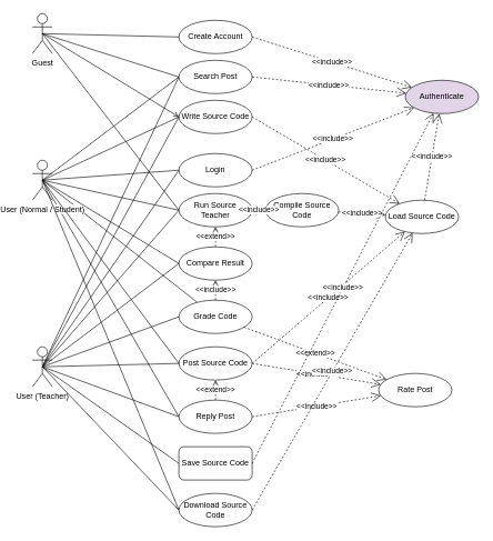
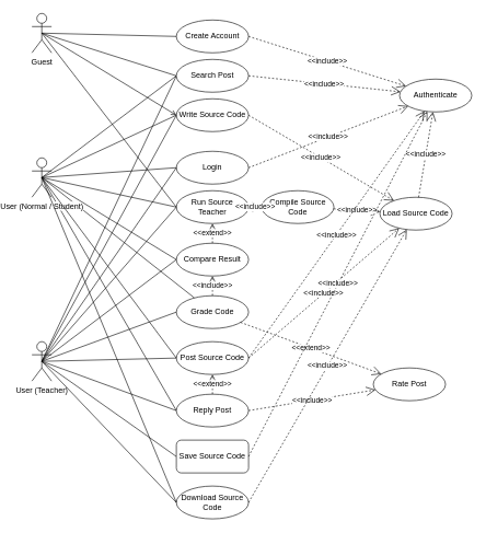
- <mxCell id="16" value="Authenticate" style="ellipse;whiteSpace=wrap;html=1;fillColor=#e1d5e7;" vertex="1" parent="1"><mxGeometry x="580" y="120" width="110" height="50" as="geometry" /></mxCell>
+ <mxCell id="16" value="Authenticate" style="ellipse;whiteSpace=wrap;html=1;" vertex="1" parent="1"><mxGeometry x="580" y="120" width="110" height="50" as="geometry" /></mxCell>
- <mxCell id="48" value="&amp;lt;&amp;lt;include&amp;gt;&amp;gt;" style="endArrow=open;endSize=12;dashed=1;html=1;exitX=1;exitY=0.5;exitDx=0;exitDy=0;" edge="1" parent="1" source="22" target="33"><mxGeometry width="160" relative="1" as="geometry"><mxPoint x="360" y="475" as="sourcePoint" /><mxPoint x="500" y="365" as="targetPoint" /></mxGeometry></mxCell>
+ <mxCell id="48" value="&amp;lt;&amp;lt;include&amp;gt;&amp;gt;" style="endArrow=open;endSize=12;dashed=1;html=1;exitX=1;exitY=0.5;exitDx=0;exitDy=0;" edge="1" parent="1" source="22" target="16"><mxGeometry width="160" relative="1" as="geometry"><mxPoint x="360" y="475" as="sourcePoint" /><mxPoint x="500" y="365" as="targetPoint" /></mxGeometry></mxCell>
